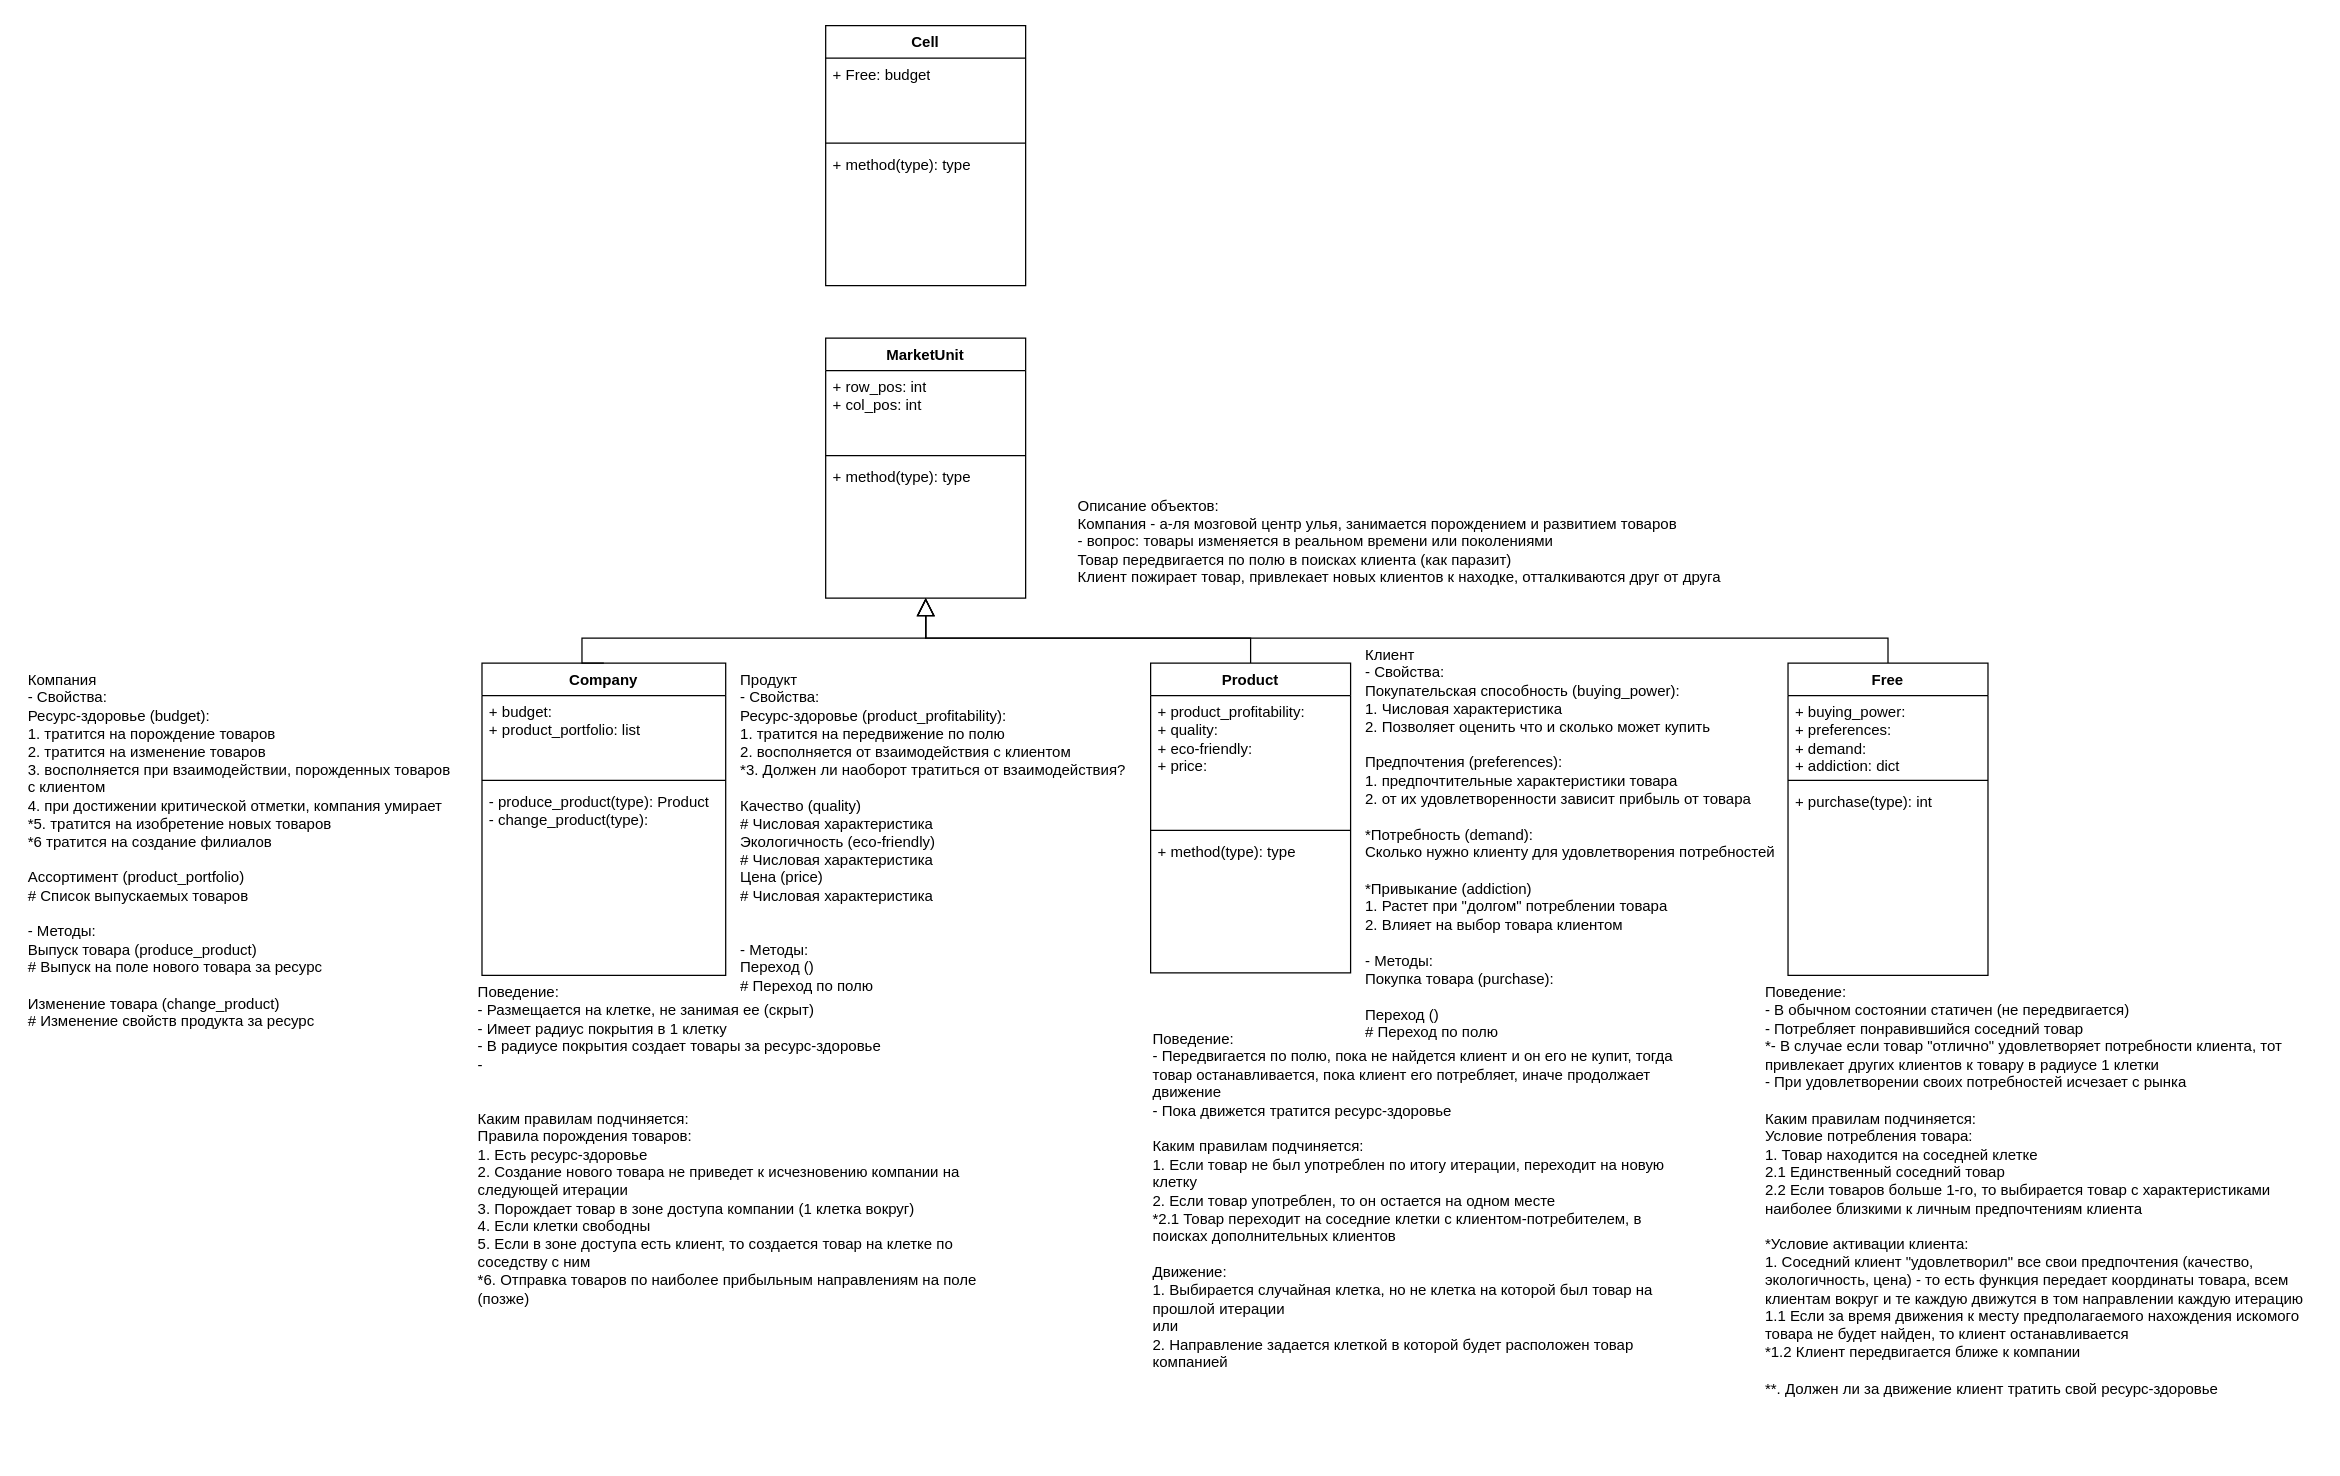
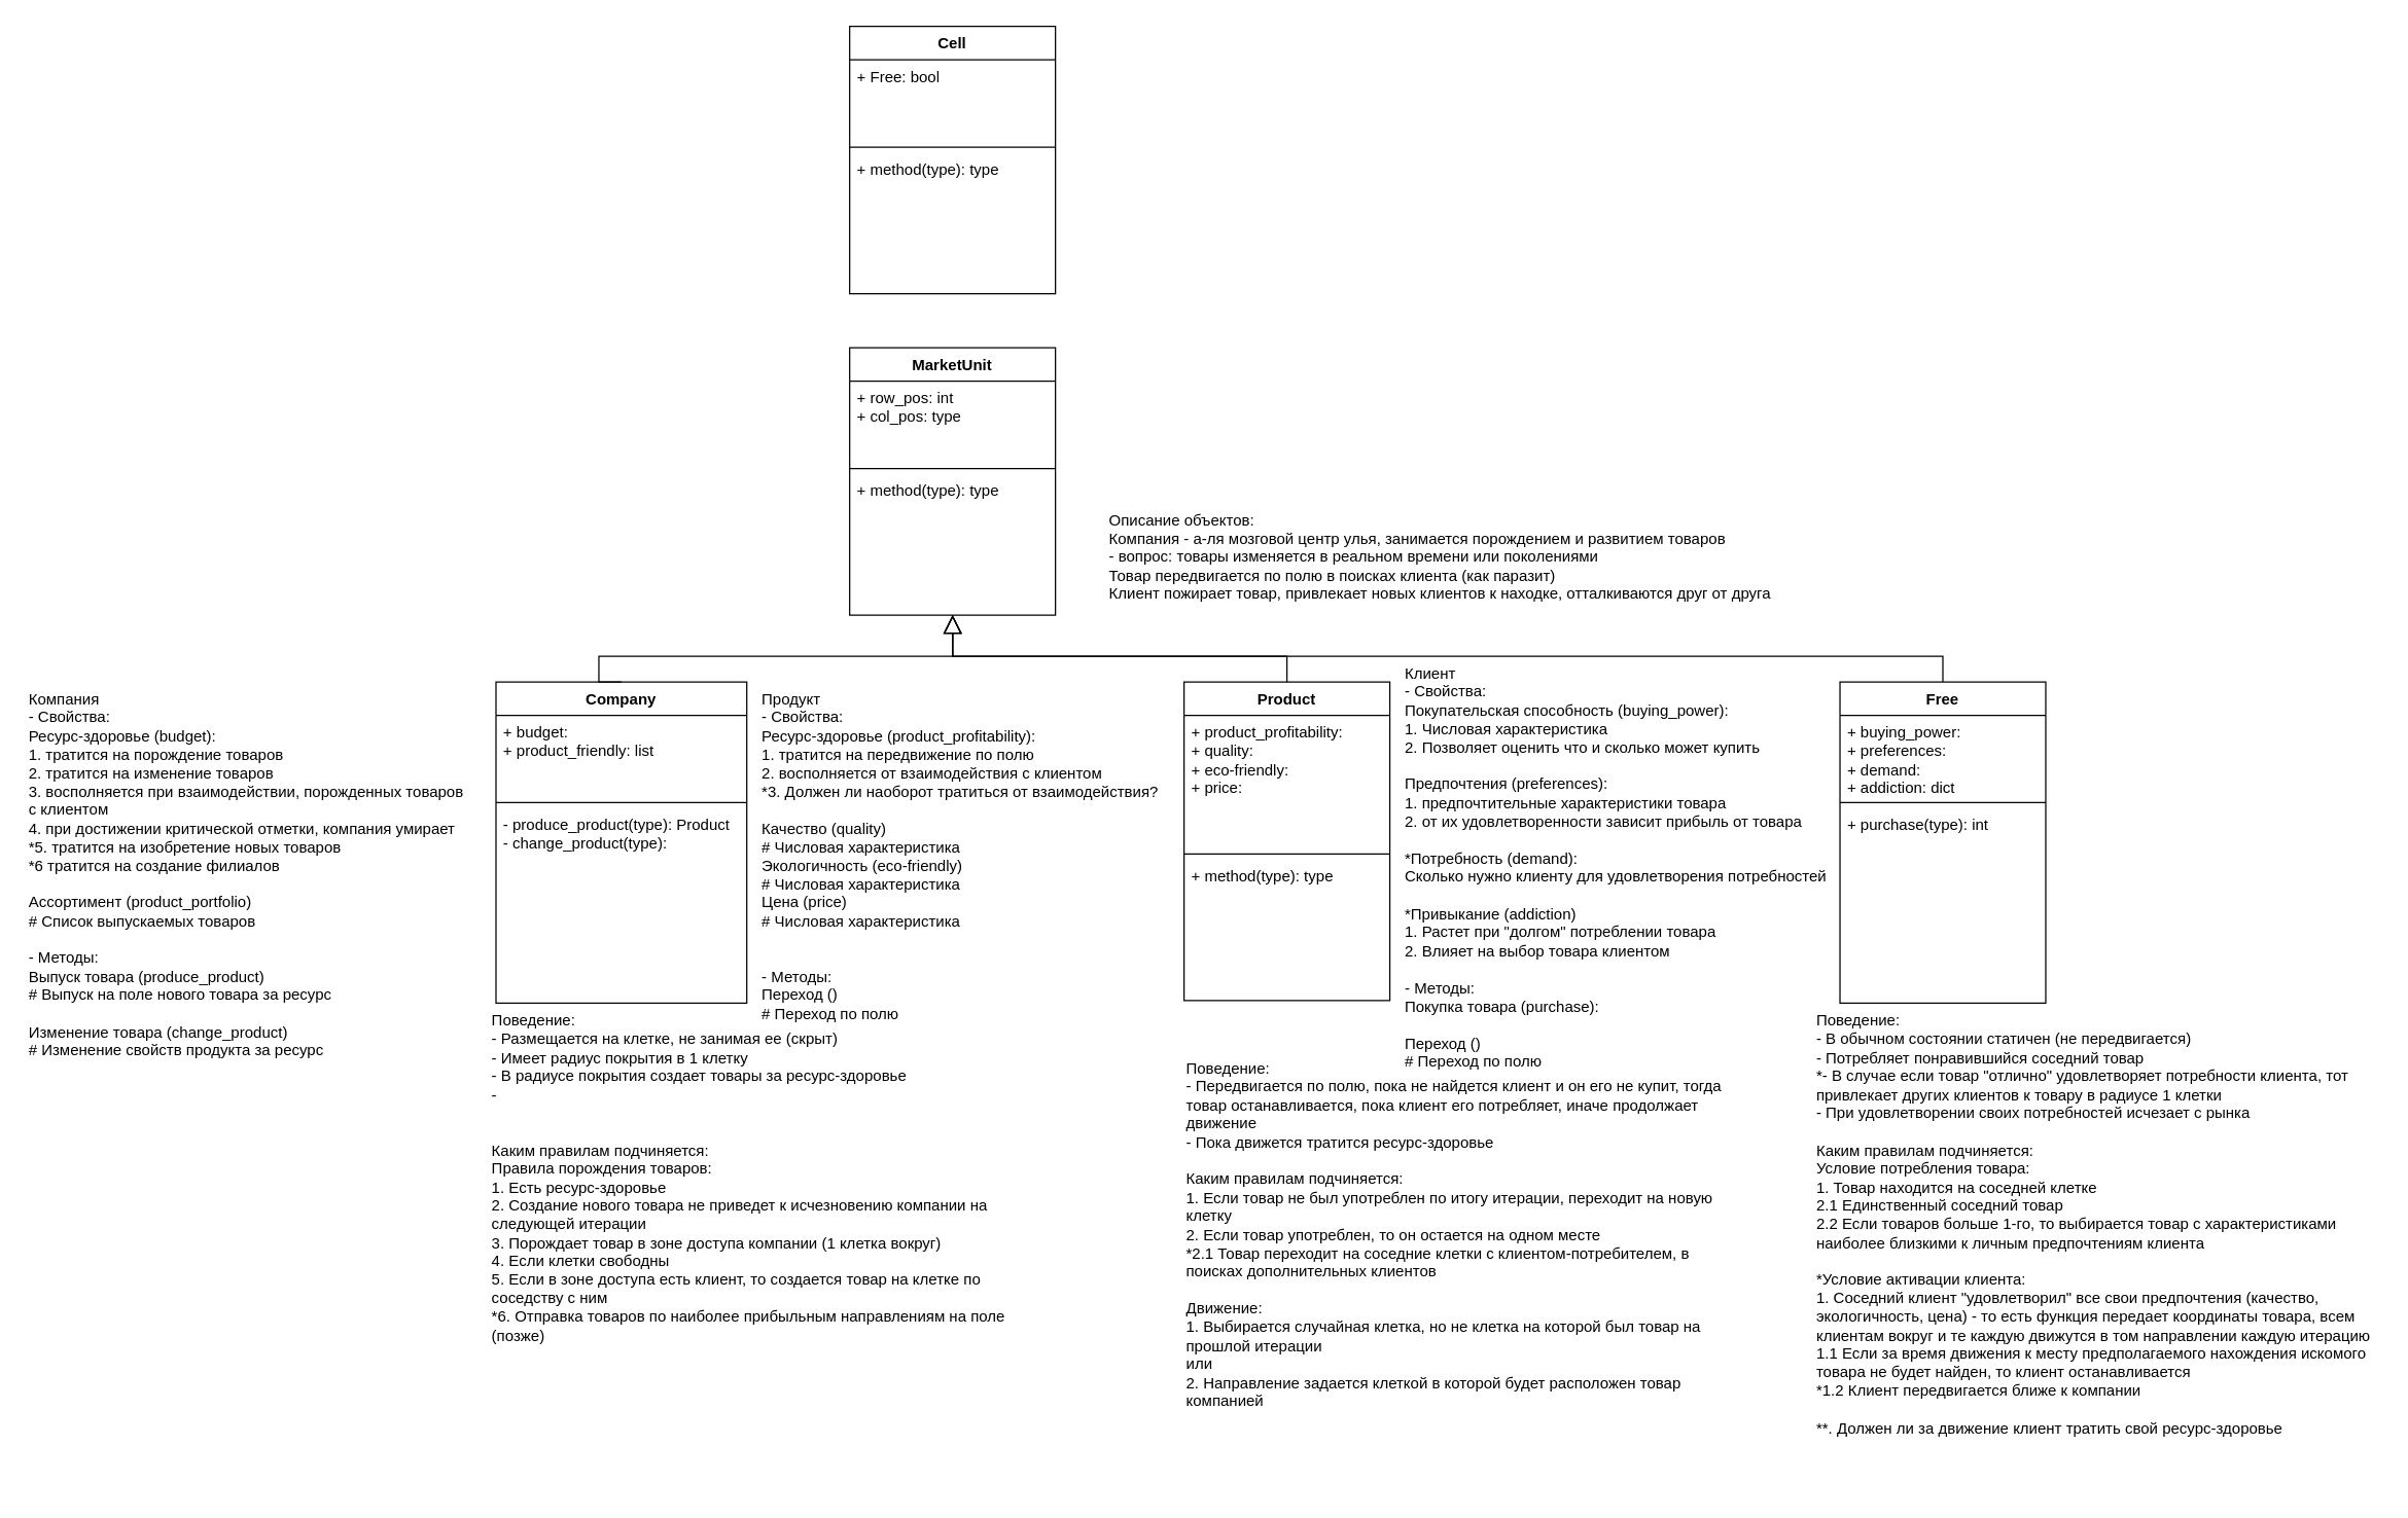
- <mxCell id="3" value="+ Free: budget" style="text;strokeColor=none;fillColor=none;align=left;verticalAlign=top;spacingLeft=4;spacingRight=4;overflow=hidden;rotatable=0;points=[[0,0.5],[1,0.5]];portConstraint=eastwest;whiteSpace=wrap;html=1;" parent="2" vertex="1"><mxGeometry y="26" width="160" height="64" as="geometry" /></mxCell>
+ <mxCell id="3" value="+ Free: bool" style="text;strokeColor=none;fillColor=none;align=left;verticalAlign=top;spacingLeft=4;spacingRight=4;overflow=hidden;rotatable=0;points=[[0,0.5],[1,0.5]];portConstraint=eastwest;whiteSpace=wrap;html=1;" parent="2" vertex="1"><mxGeometry y="26" width="160" height="64" as="geometry" /></mxCell>
- <mxCell id="7" value="+ row_pos: int&lt;br&gt;+ col_pos: int" style="text;strokeColor=none;fillColor=none;align=left;verticalAlign=top;spacingLeft=4;spacingRight=4;overflow=hidden;rotatable=0;points=[[0,0.5],[1,0.5]];portConstraint=eastwest;whiteSpace=wrap;html=1;" parent="6" vertex="1"><mxGeometry y="26" width="160" height="64" as="geometry" /></mxCell>
+ <mxCell id="7" value="+ row_pos: int&lt;br&gt;+ col_pos: type" style="text;strokeColor=none;fillColor=none;align=left;verticalAlign=top;spacingLeft=4;spacingRight=4;overflow=hidden;rotatable=0;points=[[0,0.5],[1,0.5]];portConstraint=eastwest;whiteSpace=wrap;html=1;" parent="6" vertex="1"><mxGeometry y="26" width="160" height="64" as="geometry" /></mxCell>
- <mxCell id="11" value="+ budget:&amp;nbsp;&lt;br&gt;+ product_portfolio: list" style="text;strokeColor=none;fillColor=none;align=left;verticalAlign=top;spacingLeft=4;spacingRight=4;overflow=hidden;rotatable=0;points=[[0,0.5],[1,0.5]];portConstraint=eastwest;whiteSpace=wrap;html=1;" parent="10" vertex="1"><mxGeometry y="26" width="195" height="64" as="geometry" /></mxCell>
+ <mxCell id="11" value="+ budget:&amp;nbsp;&lt;br&gt;+ product_friendly: list" style="text;strokeColor=none;fillColor=none;align=left;verticalAlign=top;spacingLeft=4;spacingRight=4;overflow=hidden;rotatable=0;points=[[0,0.5],[1,0.5]];portConstraint=eastwest;whiteSpace=wrap;html=1;" parent="10" vertex="1"><mxGeometry y="26" width="195" height="64" as="geometry" /></mxCell>
